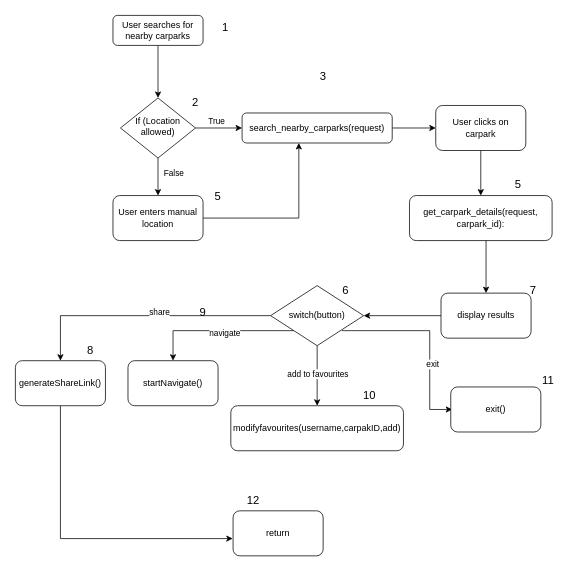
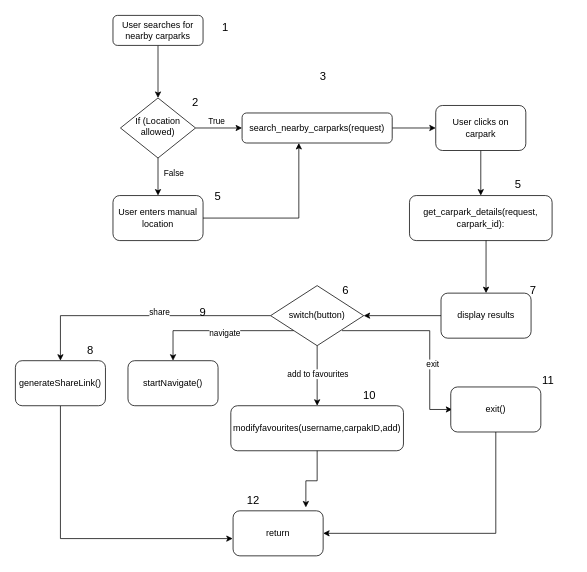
+ <mxCell id="36" style="edgeStyle=orthogonalEdgeStyle;rounded=0;orthogonalLoop=1;jettySize=auto;html=1;exitX=0.5;exitY=1;exitDx=0;exitDy=0;entryX=0.808;entryY=-0.075;entryDx=0;entryDy=0;entryPerimeter=0;" parent="1" source="30" target="35" edge="1"><mxGeometry relative="1" as="geometry" /></mxCell>
+ <mxCell id="31" style="edgeStyle=orthogonalEdgeStyle;rounded=0;orthogonalLoop=1;jettySize=auto;html=1;exitX=0.5;exitY=1;exitDx=0;exitDy=0;entryX=1;entryY=0.5;entryDx=0;entryDy=0;" parent="1" source="32" target="35" edge="1"><mxGeometry relative="1" as="geometry" /></mxCell>
